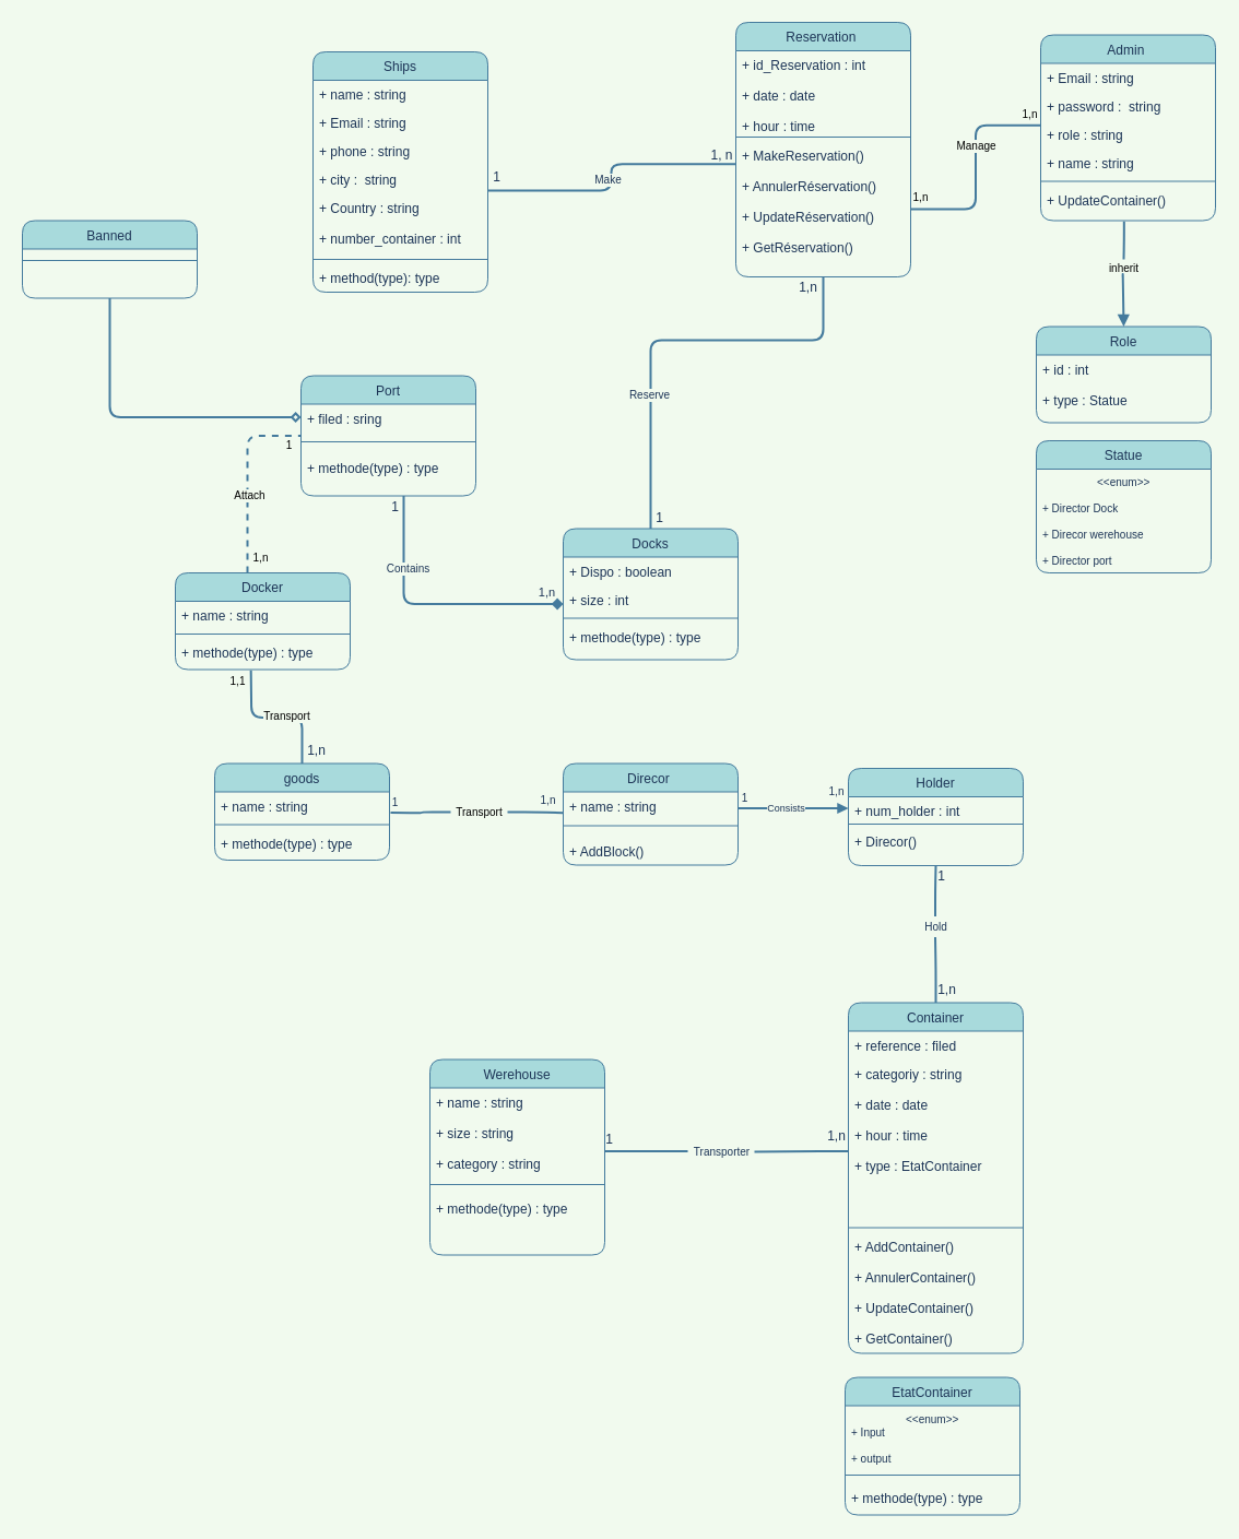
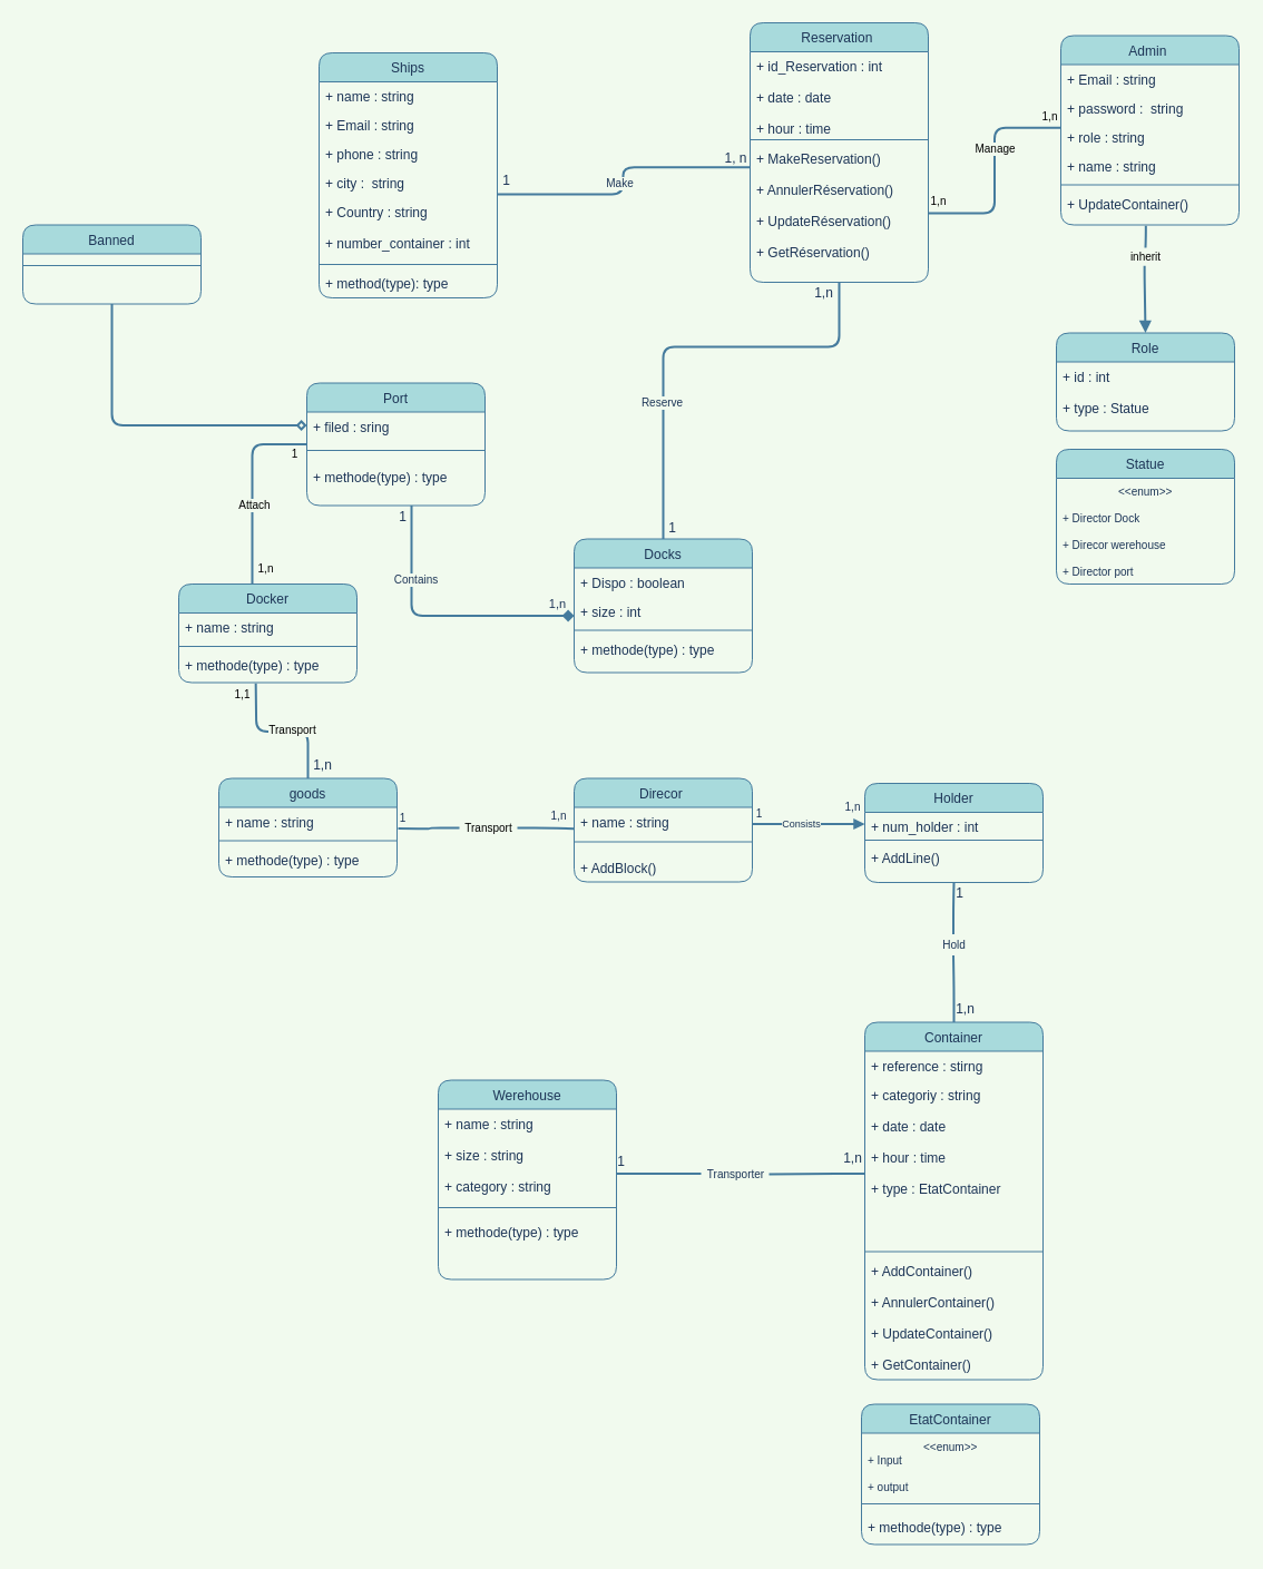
- <mxCell id="99" value="inherit" style="text;html=1;align=center;verticalAlign=middle;resizable=0;points=[];autosize=1;strokeColor=none;fillColor=none;fontSize=10;fontColor=#000000;" vertex="1" parent="1"><mxGeometry x="1009.5" y="237" width="37" height="16" as="geometry" /></mxCell>
+ <mxCell id="99" value="inherit" style="text;html=1;align=center;verticalAlign=middle;resizable=0;points=[];autosize=1;strokeColor=none;fillColor=none;fontSize=10;fontColor=#000000;" vertex="1" parent="1"><mxGeometry x="1009.5" y="222" width="37" height="16" as="geometry" /></mxCell>
- <mxCell id="101" style="edgeStyle=orthogonalEdgeStyle;rounded=1;orthogonalLoop=1;jettySize=auto;html=1;entryX=0;entryY=0.5;entryDx=0;entryDy=0;fontSize=10;fontColor=#000000;endArrow=none;endFill=0;strokeColor=#457B9D;strokeWidth=2;fillColor=#A8DADC;dashed=1;" edge="1" parent="1" source="103" target="8"><mxGeometry relative="1" as="geometry"><Array as="points"><mxPoint x="226" y="398" /></Array></mxGeometry></mxCell>
+ <mxCell id="101" style="edgeStyle=orthogonalEdgeStyle;rounded=1;orthogonalLoop=1;jettySize=auto;html=1;entryX=0;entryY=0.5;entryDx=0;entryDy=0;fontSize=10;fontColor=#000000;endArrow=none;endFill=0;strokeColor=#457B9D;strokeWidth=2;fillColor=#A8DADC;" edge="1" parent="1" source="103" target="8"><mxGeometry relative="1" as="geometry"><Array as="points"><mxPoint x="226" y="398" /></Array></mxGeometry></mxCell>
- <mxCell id="53" value="+ Direcor()" style="text;align=left;verticalAlign=top;spacingLeft=4;spacingRight=4;overflow=hidden;rotatable=0;points=[[0,0.5],[1,0.5]];portConstraint=eastwest;fontStyle=0;rounded=1;fontColor=#1D3557;" vertex="1" parent="50"><mxGeometry y="54" width="160" height="35" as="geometry" /></mxCell>
+ <mxCell id="53" value="+ AddLine()" style="text;align=left;verticalAlign=top;spacingLeft=4;spacingRight=4;overflow=hidden;rotatable=0;points=[[0,0.5],[1,0.5]];portConstraint=eastwest;fontStyle=0;rounded=1;fontColor=#1D3557;" vertex="1" parent="50"><mxGeometry y="54" width="160" height="35" as="geometry" /></mxCell>
- <mxCell id="28" value="+ reference : filed" style="text;align=left;verticalAlign=top;spacingLeft=4;spacingRight=4;overflow=hidden;rotatable=0;points=[[0,0.5],[1,0.5]];portConstraint=eastwest;rounded=1;fontColor=#1D3557;" vertex="1" parent="27"><mxGeometry y="26" width="160" height="26" as="geometry" /></mxCell>
+ <mxCell id="28" value="+ reference : stirng" style="text;align=left;verticalAlign=top;spacingLeft=4;spacingRight=4;overflow=hidden;rotatable=0;points=[[0,0.5],[1,0.5]];portConstraint=eastwest;rounded=1;fontColor=#1D3557;" vertex="1" parent="27"><mxGeometry y="26" width="160" height="26" as="geometry" /></mxCell>
